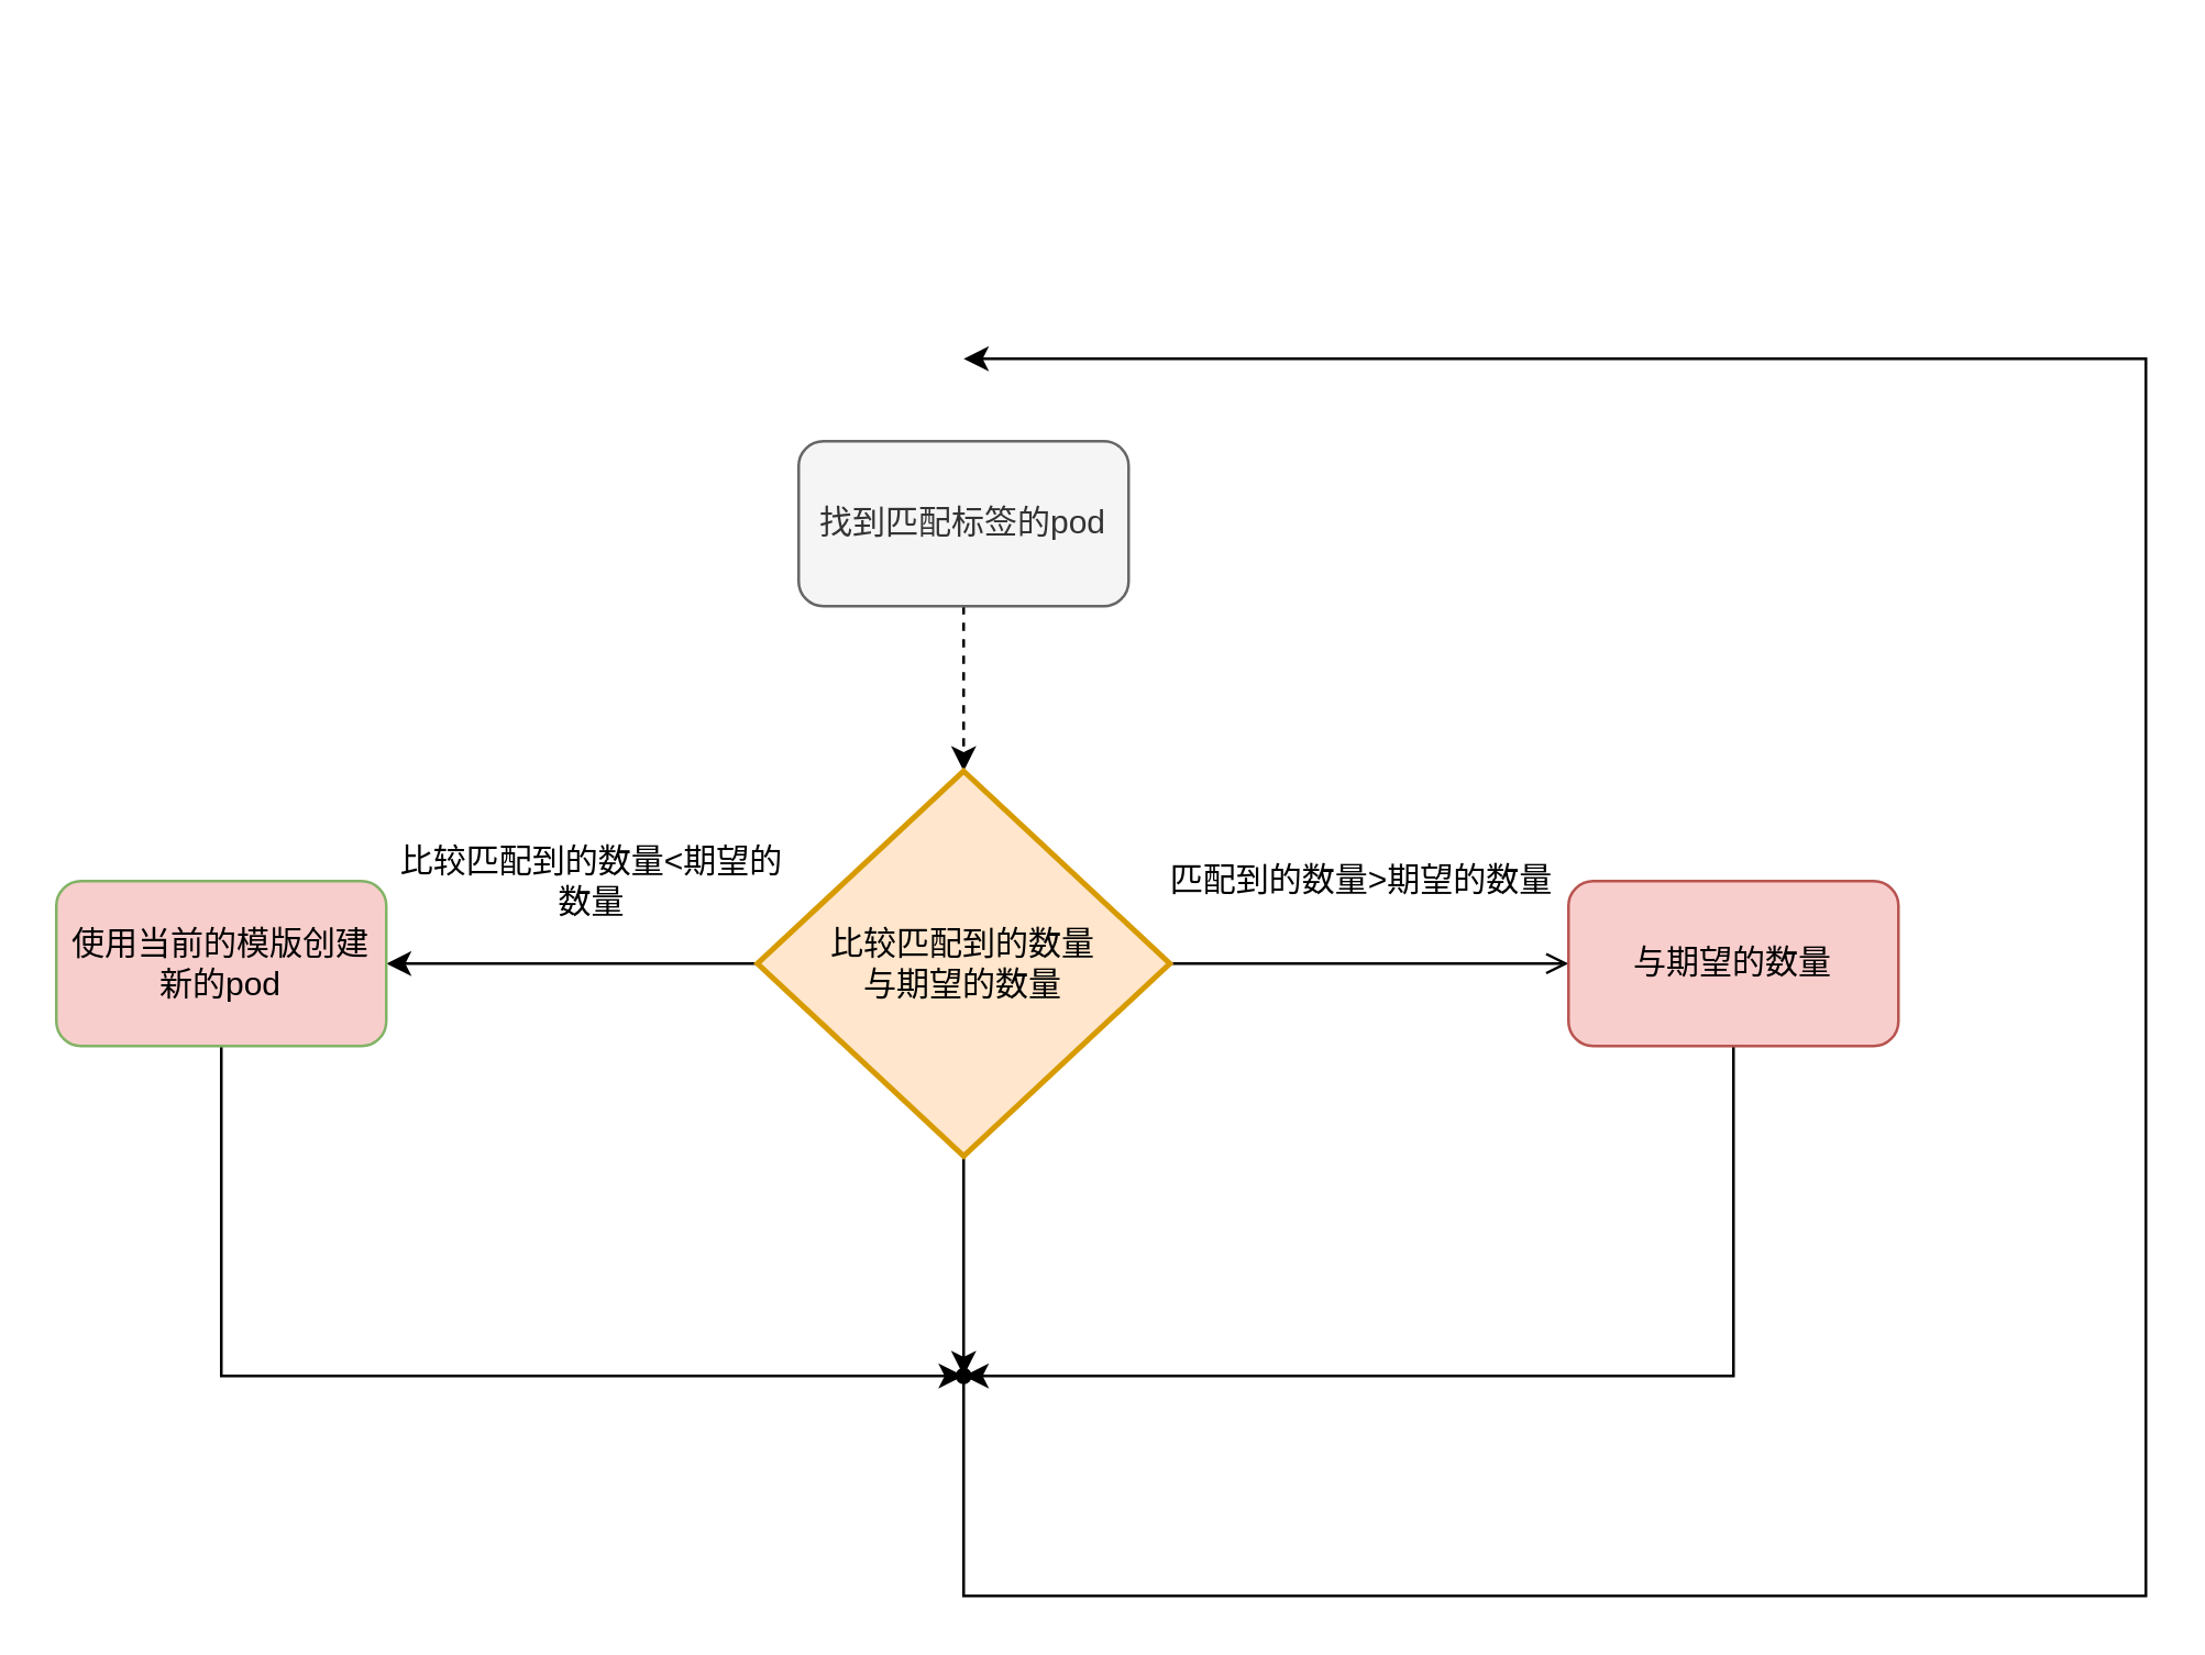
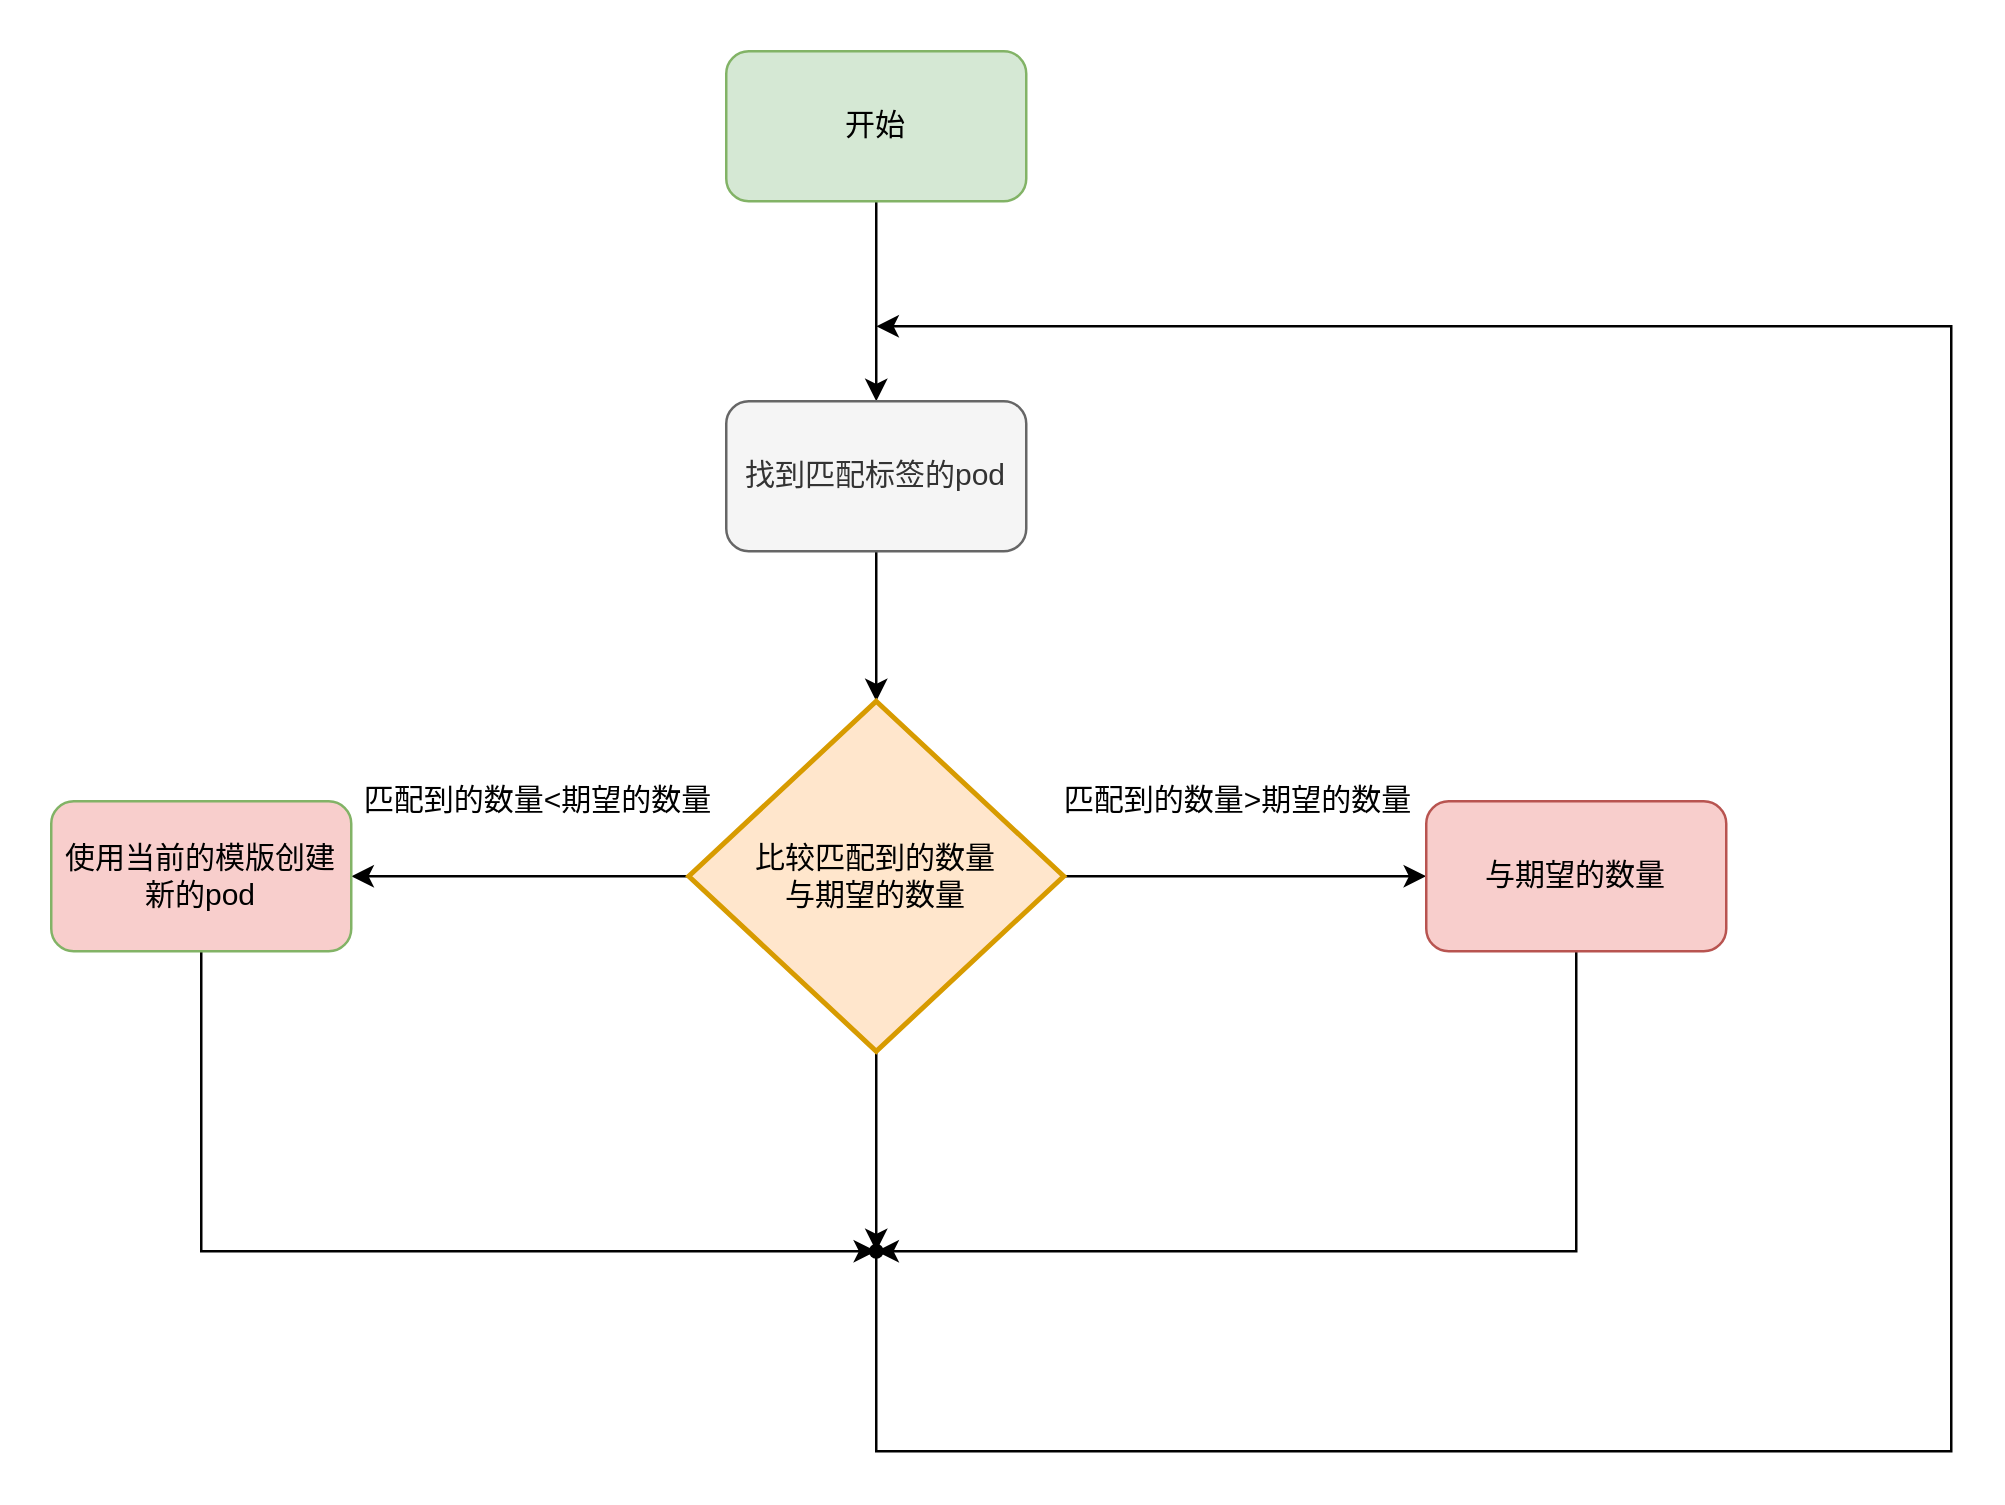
+ <mxCell id="3" value="开始" style="rounded=1;whiteSpace=wrap;html=1;fillColor=#d5e8d4;strokeColor=#82b366;" vertex="1" parent="1"><mxGeometry x="290" y="20" width="120" height="60" as="geometry" /></mxCell>
+ <mxCell id="2" value="" style="edgeStyle=orthogonalEdgeStyle;rounded=0;orthogonalLoop=1;jettySize=auto;html=1;" edge="1" parent="1" source="3" target="5"><mxGeometry relative="1" as="geometry" /></mxCell>
- <mxCell id="4" value="" style="edgeStyle=orthogonalEdgeStyle;rounded=0;orthogonalLoop=1;jettySize=auto;html=1;entryX=0.5;entryY=0;entryDx=0;entryDy=0;entryPerimeter=0;dashed=1;" edge="1" parent="1" source="5" target="14"><mxGeometry relative="1" as="geometry"><mxPoint x="350" y="300" as="targetPoint" /></mxGeometry></mxCell>
+ <mxCell id="4" value="" style="edgeStyle=orthogonalEdgeStyle;rounded=0;orthogonalLoop=1;jettySize=auto;html=1;entryX=0.5;entryY=0;entryDx=0;entryDy=0;entryPerimeter=0;" edge="1" parent="1" source="5" target="14"><mxGeometry relative="1" as="geometry"><mxPoint x="350" y="300" as="targetPoint" /></mxGeometry></mxCell>
- <mxCell id="15" value="比较匹配到的数量&amp;lt;期望的数量" style="text;html=1;strokeColor=none;fillColor=none;align=center;verticalAlign=middle;whiteSpace=wrap;rounded=0;" vertex="1" parent="1"><mxGeometry x="140" y="300" width="150" height="40" as="geometry" /></mxCell>
+ <mxCell id="15" value="匹配到的数量&amp;lt;期望的数量" style="text;html=1;strokeColor=none;fillColor=none;align=center;verticalAlign=middle;whiteSpace=wrap;rounded=0;" vertex="1" parent="1"><mxGeometry x="140" y="300" width="150" height="40" as="geometry" /></mxCell>
- <mxCell id="6" value="" style="edgeStyle=orthogonalEdgeStyle;rounded=0;orthogonalLoop=1;jettySize=auto;html=1;exitX=1;exitY=0.5;exitDx=0;exitDy=0;exitPerimeter=0;endArrow=open;" edge="1" parent="1" source="14" target="9"><mxGeometry relative="1" as="geometry"><mxPoint x="410" y="330" as="sourcePoint" /></mxGeometry></mxCell>
+ <mxCell id="6" value="" style="edgeStyle=orthogonalEdgeStyle;rounded=0;orthogonalLoop=1;jettySize=auto;html=1;exitX=1;exitY=0.5;exitDx=0;exitDy=0;exitPerimeter=0;" edge="1" parent="1" source="14" target="9"><mxGeometry relative="1" as="geometry"><mxPoint x="410" y="330" as="sourcePoint" /></mxGeometry></mxCell>
